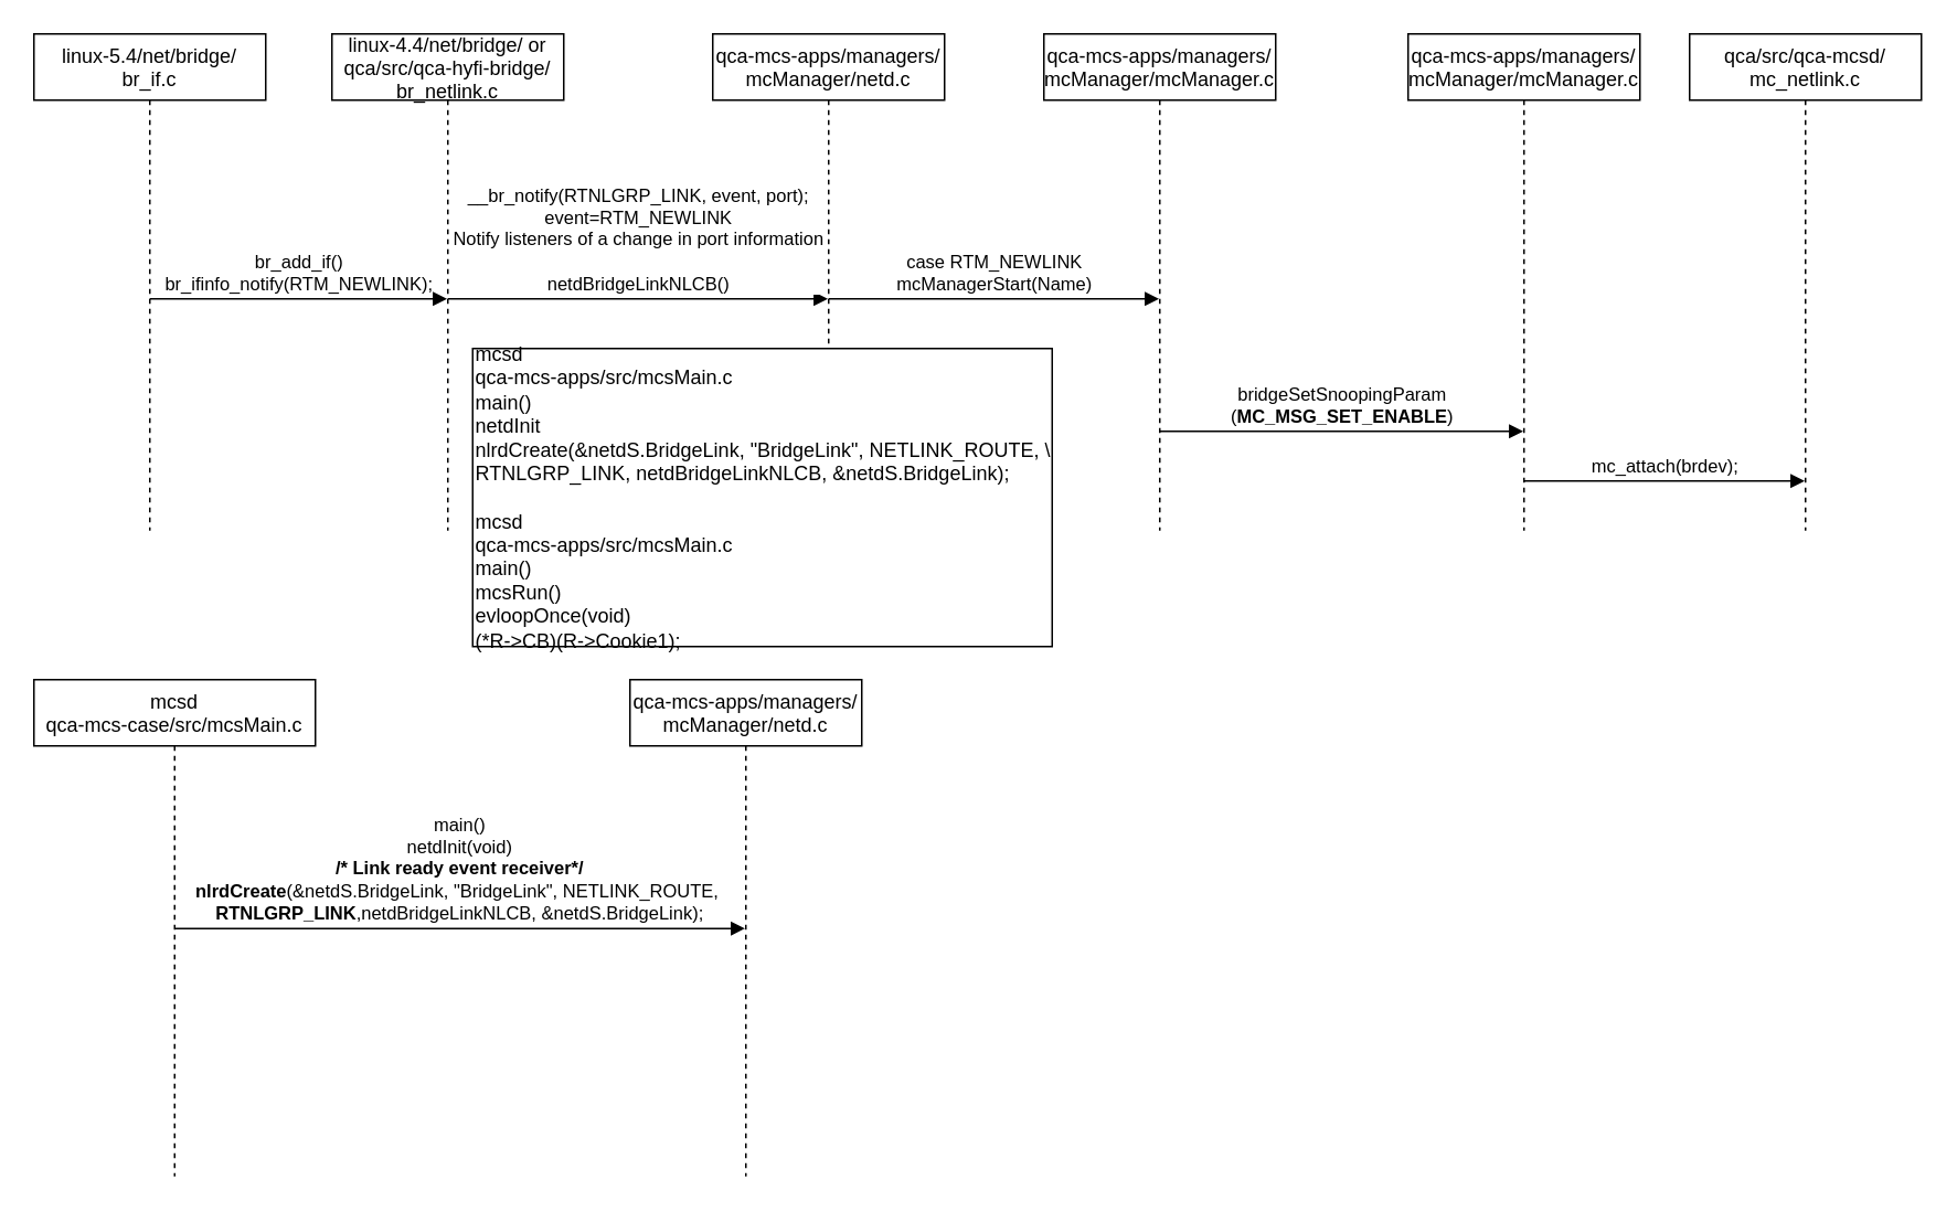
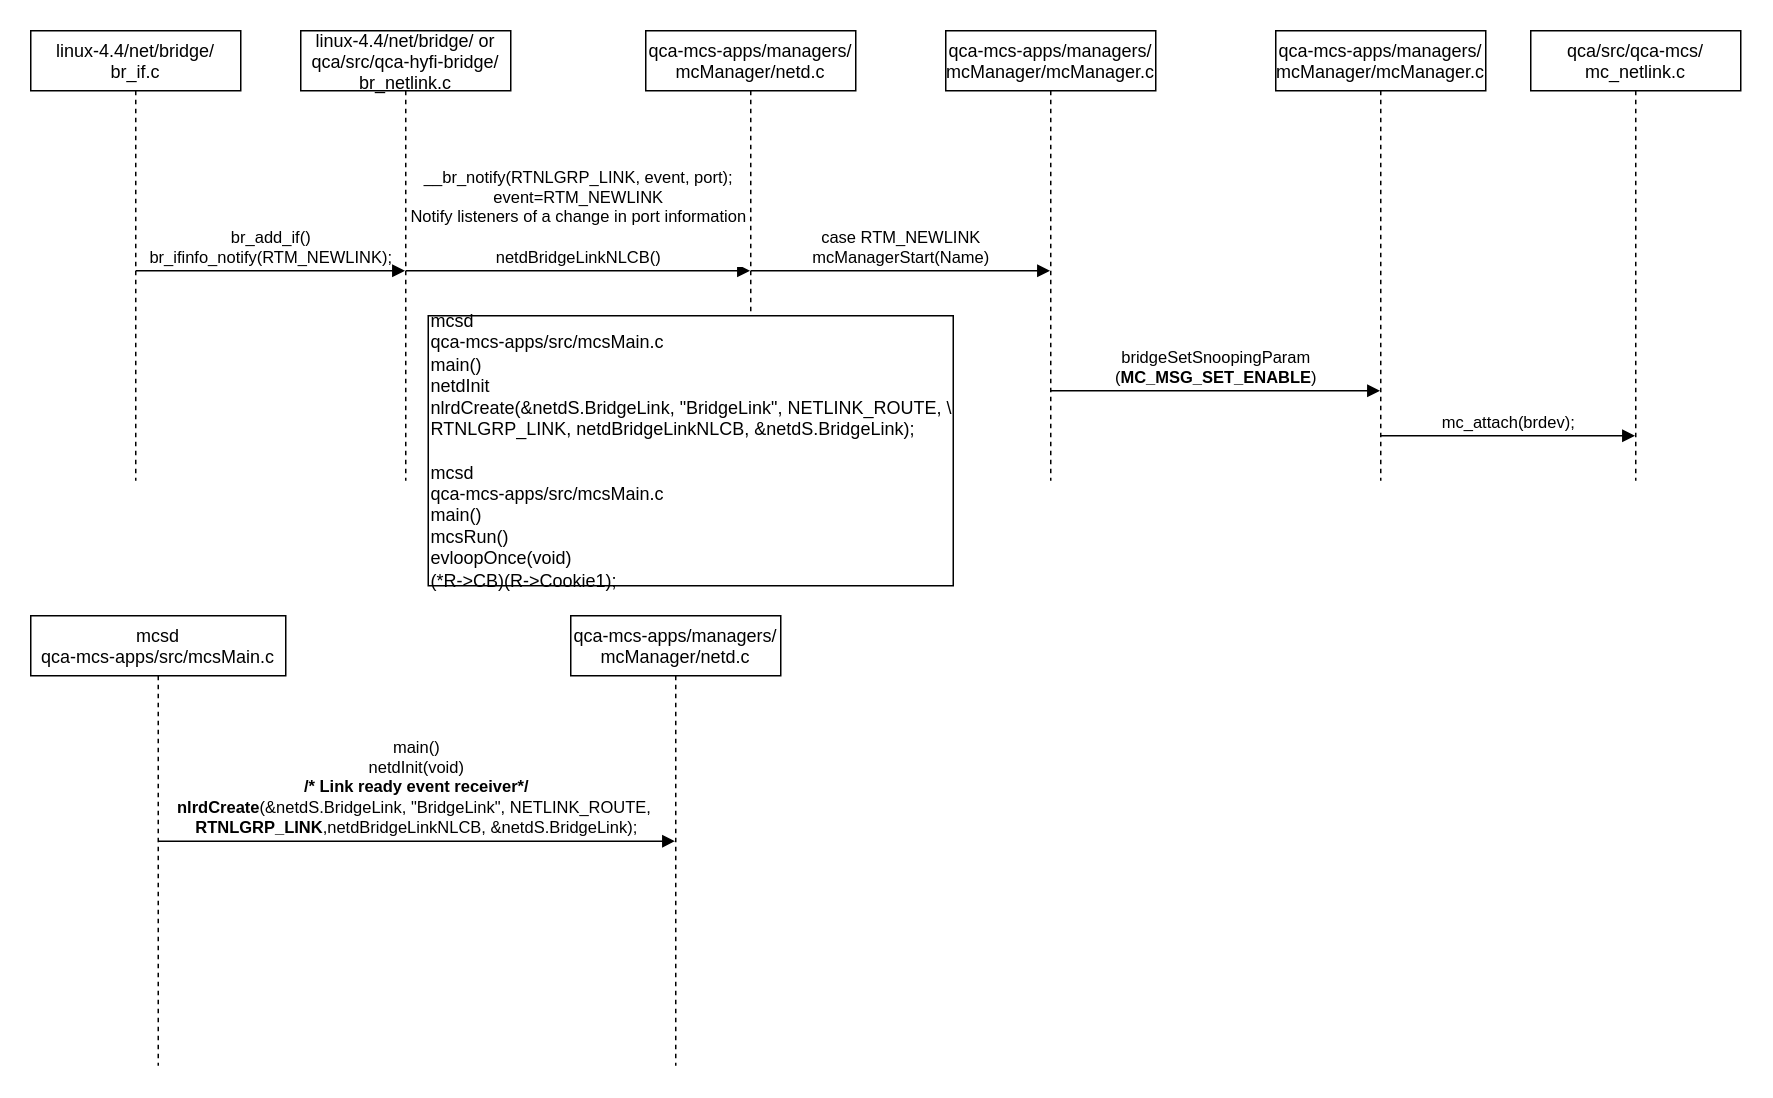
- <mxCell id="6" value="linux-5.4/net/bridge/&#10;br_if.c" style="shape=umlLifeline;perimeter=lifelinePerimeter;container=1;collapsible=0;recursiveResize=0;rounded=0;shadow=0;strokeWidth=1;" parent="1" vertex="1"><mxGeometry width="140" height="300" as="geometry" x="20" y="20" /></mxCell>
+ <mxCell id="6" value="linux-4.4/net/bridge/&#10;br_if.c" style="shape=umlLifeline;perimeter=lifelinePerimeter;container=1;collapsible=0;recursiveResize=0;rounded=0;shadow=0;strokeWidth=1;" parent="1" vertex="1"><mxGeometry width="140" height="300" as="geometry" x="20" y="20" /></mxCell>
- <mxCell id="16" value="qca/src/qca-mcsd/&#10;mc_netlink.c" style="shape=umlLifeline;perimeter=lifelinePerimeter;container=1;collapsible=0;recursiveResize=0;rounded=0;shadow=0;strokeWidth=1;" parent="1" vertex="1"><mxGeometry x="1020" width="140" height="300" as="geometry" y="20" /></mxCell>
+ <mxCell id="16" value="qca/src/qca-mcs/&#10;mc_netlink.c" style="shape=umlLifeline;perimeter=lifelinePerimeter;container=1;collapsible=0;recursiveResize=0;rounded=0;shadow=0;strokeWidth=1;" parent="1" vertex="1"><mxGeometry x="1020" width="140" height="300" as="geometry" y="20" /></mxCell>
- <mxCell id="8" value="mcsd&#10;qca-mcs-case/src/mcsMain.c" style="shape=umlLifeline;perimeter=lifelinePerimeter;container=1;collapsible=0;recursiveResize=0;rounded=0;shadow=0;strokeWidth=1;" parent="1" vertex="1"><mxGeometry y="410" width="170" height="300" as="geometry" x="20" /></mxCell>
+ <mxCell id="8" value="mcsd&#10;qca-mcs-apps/src/mcsMain.c" style="shape=umlLifeline;perimeter=lifelinePerimeter;container=1;collapsible=0;recursiveResize=0;rounded=0;shadow=0;strokeWidth=1;" parent="1" vertex="1"><mxGeometry y="410" width="170" height="300" as="geometry" x="20" /></mxCell>
